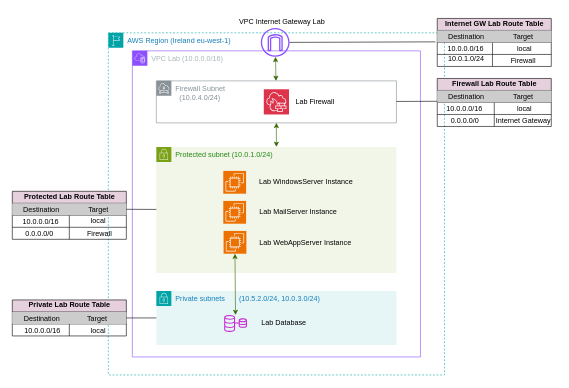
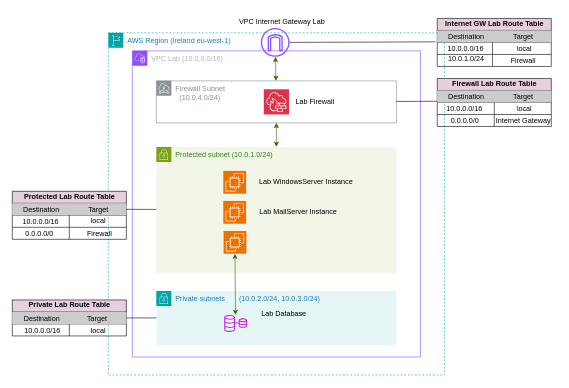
- <mxCell id="12" value="Lab WebAppServer Instance" style="text;html=1;align=center;verticalAlign=middle;resizable=0;points=[];autosize=1;strokeColor=none;fillColor=none;" vertex="1" parent="11"><mxGeometry x="158" y="145" width="180" height="30" as="geometry" /></mxCell>
- <mxCell id="8" value="Private subnets&amp;nbsp; &amp;nbsp; &amp;nbsp; &amp;nbsp;(10.5.2.0/24, 10.0.3.0/24)" style="points=[[0,0],[0.25,0],[0.5,0],[0.75,0],[1,0],[1,0.25],[1,0.5],[1,0.75],[1,1],[0.75,1],[0.5,1],[0.25,1],[0,1],[0,0.75],[0,0.5],[0,0.25]];outlineConnect=0;gradientColor=none;html=1;whiteSpace=wrap;fontSize=12;fontStyle=0;container=1;pointerEvents=0;collapsible=0;recursiveResize=0;shape=mxgraph.aws4.group;grIcon=mxgraph.aws4.group_security_group;grStroke=0;strokeColor=#00A4A6;fillColor=#E6F6F7;verticalAlign=top;align=left;spacingLeft=30;fontColor=#147EBA;dashed=0;" vertex="1" parent="3"><mxGeometry x="80" y="430" width="400" height="90" as="geometry" /></mxCell>
+ <mxCell id="8" value="Private subnets&amp;nbsp; &amp;nbsp; &amp;nbsp; &amp;nbsp;(10.0.2.0/24, 10.0.3.0/24)" style="points=[[0,0],[0.25,0],[0.5,0],[0.75,0],[1,0],[1,0.25],[1,0.5],[1,0.75],[1,1],[0.75,1],[0.5,1],[0.25,1],[0,1],[0,0.75],[0,0.5],[0,0.25]];outlineConnect=0;gradientColor=none;html=1;whiteSpace=wrap;fontSize=12;fontStyle=0;container=1;pointerEvents=0;collapsible=0;recursiveResize=0;shape=mxgraph.aws4.group;grIcon=mxgraph.aws4.group_security_group;grStroke=0;strokeColor=#00A4A6;fillColor=#E6F6F7;verticalAlign=top;align=left;spacingLeft=30;fontColor=#147EBA;dashed=0;" vertex="1" parent="3"><mxGeometry x="80" y="430" width="400" height="90" as="geometry" /></mxCell>
- <mxCell id="10" value="Lab Database" style="text;html=1;align=center;verticalAlign=middle;resizable=0;points=[];autosize=1;strokeColor=none;fillColor=none;" vertex="1" parent="8"><mxGeometry x="162" y="39.13" width="100" height="30" as="geometry" /></mxCell>
+ <mxCell id="10" value="Lab Database" style="text;html=1;align=center;verticalAlign=middle;resizable=0;points=[];autosize=1;strokeColor=none;fillColor=none;" vertex="1" parent="8"><mxGeometry x="162" y="24.13" width="100" height="30" as="geometry" /></mxCell>
